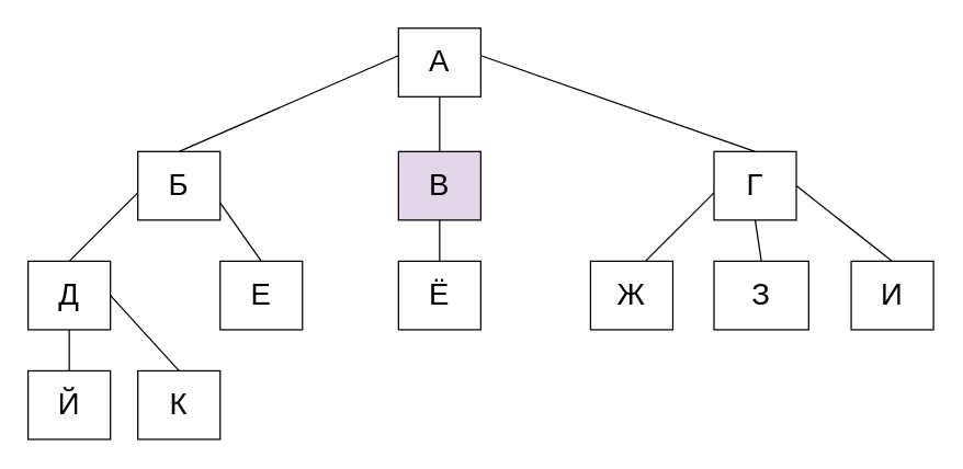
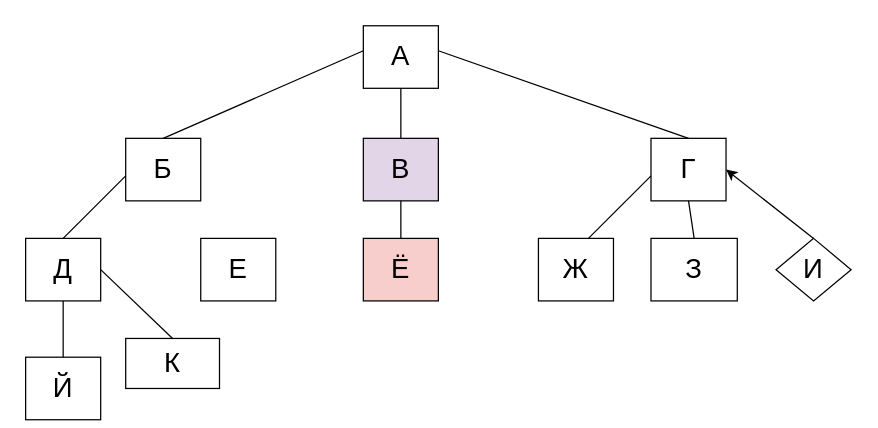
- <mxCell id="24" value="" style="endArrow=none;html=1;entryX=1;entryY=0.5;entryDx=0;entryDy=0;exitX=0.5;exitY=0;exitDx=0;exitDy=0;" edge="1" parent="1" source="10" target="5"><mxGeometry width="50" height="50" relative="1" as="geometry"><mxPoint x="320" y="470" as="sourcePoint" /><mxPoint x="370" y="420" as="targetPoint" /></mxGeometry></mxCell>
+ <mxCell id="24" value="" style="endArrow=classic;html=1;entryX=1;entryY=0.5;entryDx=0;entryDy=0;exitX=0.5;exitY=0;exitDx=0;exitDy=0;" edge="1" parent="1" source="10" target="5"><mxGeometry width="50" height="50" relative="1" as="geometry"><mxPoint x="320" y="470" as="sourcePoint" /><mxPoint x="370" y="420" as="targetPoint" /></mxGeometry></mxCell>
- <mxCell id="19" value="" style="endArrow=none;html=1;entryX=1;entryY=0.75;entryDx=0;entryDy=0;exitX=0.5;exitY=0;exitDx=0;exitDy=0;" edge="1" parent="1" source="7" target="3"><mxGeometry width="50" height="50" relative="1" as="geometry"><mxPoint x="320" y="470" as="sourcePoint" /><mxPoint x="370" y="420" as="targetPoint" /></mxGeometry></mxCell>
- <mxCell id="11" value="&lt;font style=&quot;font-size: 22px&quot;&gt;Ё&lt;/font&gt;" style="rounded=0;whiteSpace=wrap;html=1;" vertex="1" parent="1"><mxGeometry x="290" y="190" width="60" height="50" as="geometry" /></mxCell>
+ <mxCell id="11" value="&lt;font style=&quot;font-size: 22px&quot;&gt;Ё&lt;/font&gt;" style="rounded=0;whiteSpace=wrap;html=1;fillColor=#f8cecc;" vertex="1" parent="1"><mxGeometry x="290" y="190" width="60" height="50" as="geometry" /></mxCell>
- <mxCell id="10" value="&lt;font style=&quot;font-size: 22px&quot;&gt;И&lt;/font&gt;" style="rounded=0;whiteSpace=wrap;html=1;" vertex="1" parent="1"><mxGeometry x="620" y="190" width="60" height="50" as="geometry" /></mxCell>
+ <mxCell id="10" value="&lt;font style=&quot;font-size: 22px&quot;&gt;И&lt;/font&gt;" style="rhombus;whiteSpace=wrap;html=1;" vertex="1" parent="1"><mxGeometry x="620" y="190" width="60" height="50" as="geometry" /></mxCell>
- <mxCell id="13" value="&lt;font style=&quot;font-size: 22px&quot;&gt;Й&lt;/font&gt;" style="rounded=0;whiteSpace=wrap;html=1;" vertex="1" parent="1"><mxGeometry x="20" y="270" width="60" height="50" as="geometry" /></mxCell>
+ <mxCell id="13" value="&lt;font style=&quot;font-size: 22px&quot;&gt;Й&lt;/font&gt;" style="rounded=0;whiteSpace=wrap;html=1;" vertex="1" parent="1"><mxGeometry x="20" y="285" width="60" height="50" as="geometry" /></mxCell>
- <mxCell id="12" value="&lt;font style=&quot;font-size: 22px&quot;&gt;К&lt;/font&gt;" style="rounded=0;whiteSpace=wrap;html=1;" vertex="1" parent="1"><mxGeometry x="100" y="270" width="60" height="50" as="geometry" /></mxCell>
+ <mxCell id="12" value="&lt;font style=&quot;font-size: 22px&quot;&gt;К&lt;/font&gt;" style="rounded=0;whiteSpace=wrap;html=1;" vertex="1" parent="1"><mxGeometry x="100" y="270" width="75" height="40" as="geometry" /></mxCell>
